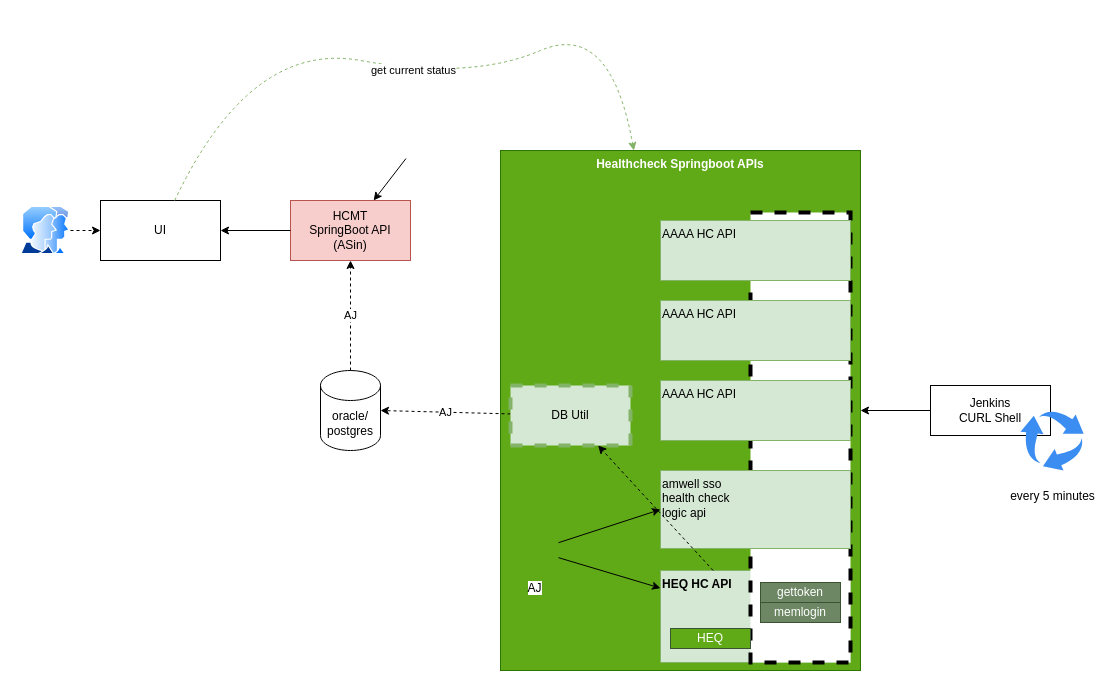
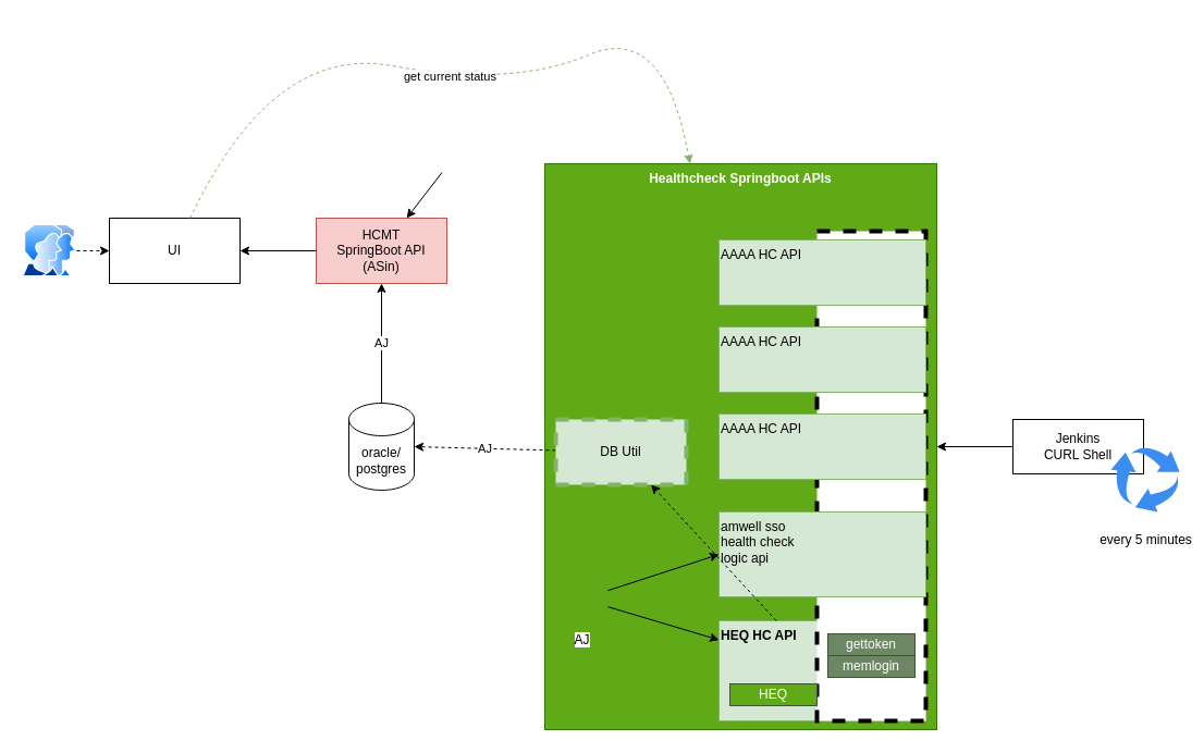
- <mxCell id="18" value="AJ" style="endArrow=classic;html=1;rounded=0;dashed=1;" edge="1" parent="1" source="5" target="3"><mxGeometry width="50" height="50" relative="1" as="geometry"><mxPoint x="470" y="430" as="sourcePoint" /><mxPoint x="520" y="380" as="targetPoint" /></mxGeometry></mxCell>
+ <mxCell id="18" value="AJ" style="endArrow=classic;html=1;rounded=0;" edge="1" parent="1" source="5" target="3"><mxGeometry width="50" height="50" relative="1" as="geometry"><mxPoint x="470" y="430" as="sourcePoint" /><mxPoint x="520" y="380" as="targetPoint" /></mxGeometry></mxCell>
